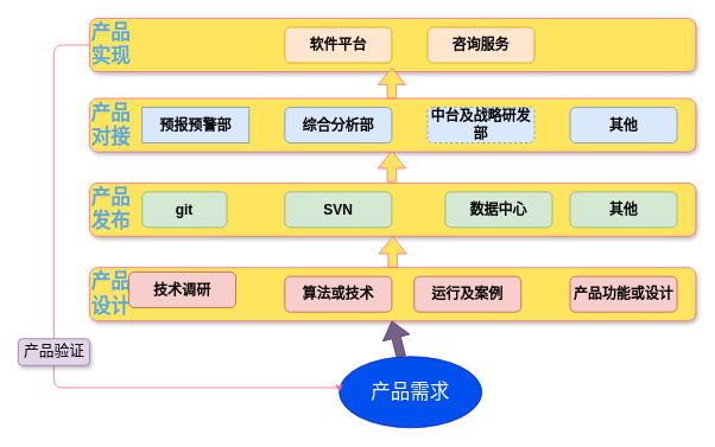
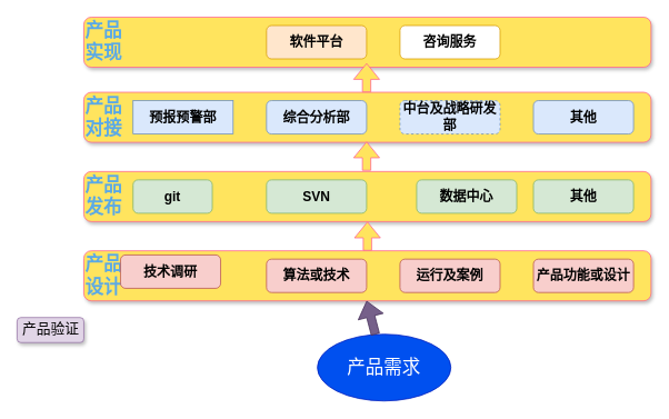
- <mxCell id="21" value="咨询服务" style="whiteSpace=wrap;html=1;strokeColor=#d79b00;fillColor=#ffe6cc;fontSize=16;fontStyle=1;rounded=1;" vertex="1" parent="1"><mxGeometry x="479" y="30" width="120" height="40" as="geometry" /></mxCell>
+ <mxCell id="21" value="咨询服务" style="whiteSpace=wrap;html=1;strokeColor=#d79b00;fillColor=#ffffff;fontSize=16;fontStyle=1;rounded=1;" vertex="1" parent="1"><mxGeometry x="479" y="30" width="120" height="40" as="geometry" /></mxCell>
- <mxCell id="8" value="运行及案例" style="whiteSpace=wrap;html=1;strokeColor=#b85450;fillColor=#f8cecc;fontSize=16;fontStyle=1;rounded=1;" vertex="1" parent="1"><mxGeometry x="464" y="310" width="120" height="40" as="geometry" /></mxCell>
+ <mxCell id="8" value="运行及案例" style="whiteSpace=wrap;html=1;strokeColor=#b85450;fillColor=#f8cecc;fontSize=16;fontStyle=1;rounded=1;" vertex="1" parent="1"><mxGeometry x="479" y="310" width="120" height="40" as="geometry" /></mxCell>
- <mxCell id="25" style="edgeStyle=orthogonalEdgeStyle;orthogonalLoop=1;jettySize=auto;html=1;exitX=0;exitY=0.5;exitDx=0;exitDy=0;entryX=0;entryY=0.5;entryDx=0;entryDy=0;fontSize=17;strokeColor=#FF6392;fontColor=#5AA9E6;" edge="1" parent="1" source="5" target="23"><mxGeometry relative="1" as="geometry"><mxPoint x="100" y="50" as="sourcePoint" /><mxPoint x="360" y="435" as="targetPoint" /><Array as="points"><mxPoint x="60" y="50" /><mxPoint x="60" y="435" /></Array></mxGeometry></mxCell>
